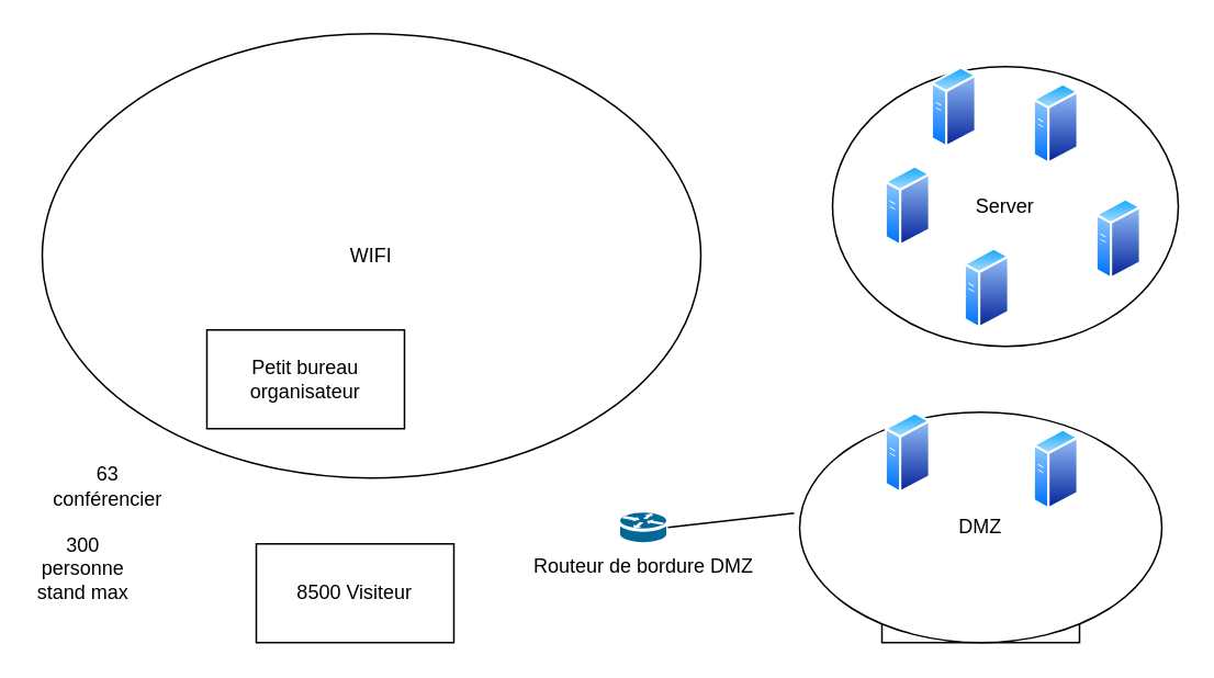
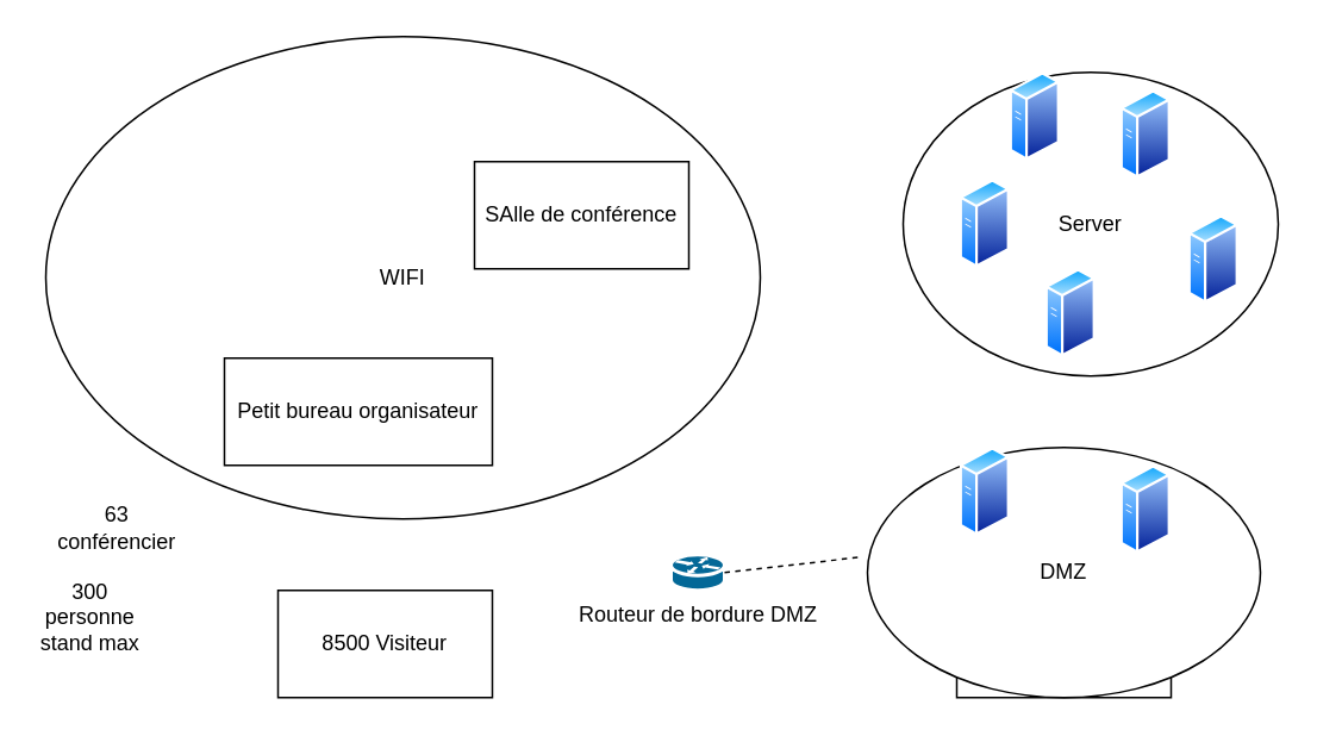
+ <mxCell id="3" value="SAlle de conférence" style="rounded=0;whiteSpace=wrap;html=1;" vertex="1" parent="1"><mxGeometry x="265" y="90" width="120" height="60" as="geometry" /></mxCell>
- <mxCell id="4" value="Petit bureau organisateur" style="rounded=0;whiteSpace=wrap;html=1;" vertex="1" parent="1"><mxGeometry x="125" y="200" width="120" height="60" as="geometry" /></mxCell>
+ <mxCell id="4" value="Petit bureau organisateur" style="rounded=0;whiteSpace=wrap;html=1;" vertex="1" parent="1"><mxGeometry x="125" y="200" width="150" height="60" as="geometry" /></mxCell>
- <mxCell id="21" value="" style="endArrow=none;html=1;entryX=-0.015;entryY=0.438;entryDx=0;entryDy=0;entryPerimeter=0;exitX=1;exitY=0.5;exitDx=0;exitDy=0;exitPerimeter=0;" edge="1" parent="16" source="18" target="17"><mxGeometry width="50" height="50" relative="1" as="geometry"><mxPoint x="420" y="330" as="sourcePoint" /><mxPoint x="470" y="280" as="targetPoint" /></mxGeometry></mxCell>
+ <mxCell id="21" value="" style="endArrow=none;html=1;entryX=-0.015;entryY=0.438;entryDx=0;entryDy=0;entryPerimeter=0;exitX=1;exitY=0.5;exitDx=0;exitDy=0;exitPerimeter=0;dashed=1;" edge="1" parent="16" source="18" target="17"><mxGeometry width="50" height="50" relative="1" as="geometry"><mxPoint x="420" y="330" as="sourcePoint" /><mxPoint x="470" y="280" as="targetPoint" /></mxGeometry></mxCell>
